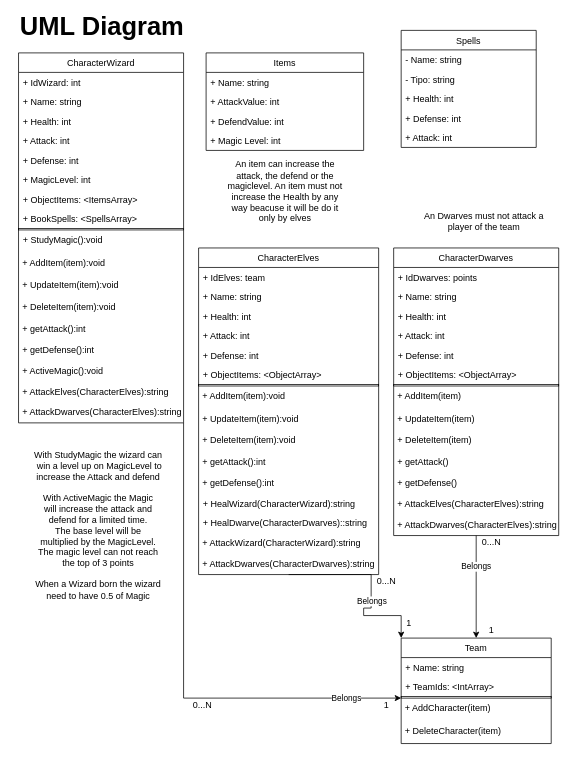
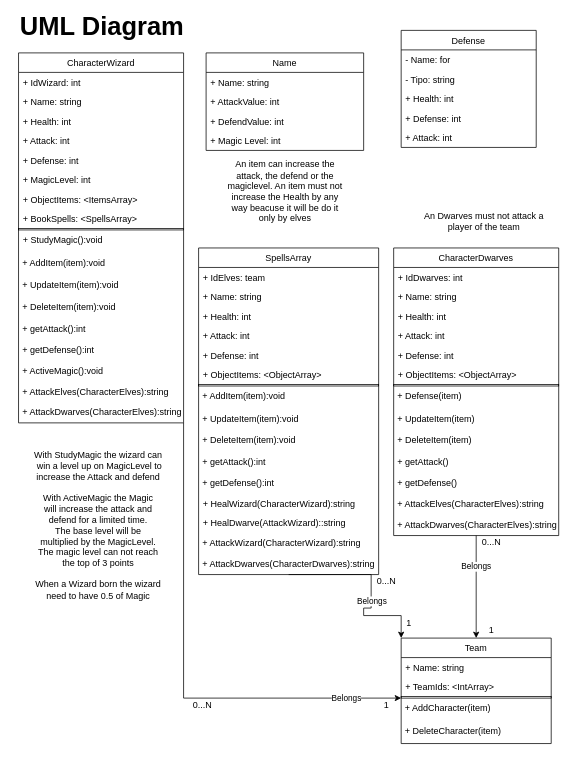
- <mxCell id="27" value="Spells" style="swimlane;fontStyle=0;childLayout=stackLayout;horizontal=1;startSize=26;fillColor=none;horizontalStack=0;resizeParent=1;resizeParentMax=0;resizeLast=0;collapsible=1;marginBottom=0;" parent="1" vertex="1"><mxGeometry x="534" y="40" width="180" height="156" as="geometry" /></mxCell>
+ <mxCell id="27" value="Defense" style="swimlane;fontStyle=0;childLayout=stackLayout;horizontal=1;startSize=26;fillColor=none;horizontalStack=0;resizeParent=1;resizeParentMax=0;resizeLast=0;collapsible=1;marginBottom=0;" parent="1" vertex="1"><mxGeometry x="534" y="40" width="180" height="156" as="geometry" /></mxCell>
- <mxCell id="28" value="- Name: string" style="text;strokeColor=none;fillColor=none;align=left;verticalAlign=top;spacingLeft=4;spacingRight=4;overflow=hidden;rotatable=0;points=[[0,0.5],[1,0.5]];portConstraint=eastwest;" parent="27" vertex="1"><mxGeometry y="26" width="180" height="26" as="geometry" /></mxCell>
+ <mxCell id="28" value="- Name: for" style="text;strokeColor=none;fillColor=none;align=left;verticalAlign=top;spacingLeft=4;spacingRight=4;overflow=hidden;rotatable=0;points=[[0,0.5],[1,0.5]];portConstraint=eastwest;" parent="27" vertex="1"><mxGeometry y="26" width="180" height="26" as="geometry" /></mxCell>
- <mxCell id="22" value="Items" style="swimlane;fontStyle=0;childLayout=stackLayout;horizontal=1;startSize=26;fillColor=none;horizontalStack=0;resizeParent=1;resizeParentMax=0;resizeLast=0;collapsible=1;marginBottom=0;" parent="1" vertex="1"><mxGeometry x="274" y="70" width="210" height="130" as="geometry" /></mxCell>
+ <mxCell id="22" value="Name" style="swimlane;fontStyle=0;childLayout=stackLayout;horizontal=1;startSize=26;fillColor=none;horizontalStack=0;resizeParent=1;resizeParentMax=0;resizeLast=0;collapsible=1;marginBottom=0;" parent="1" vertex="1"><mxGeometry x="274" y="70" width="210" height="130" as="geometry" /></mxCell>
- <mxCell id="49" value="CharacterElves" style="swimlane;fontStyle=0;childLayout=stackLayout;horizontal=1;startSize=26;fillColor=none;horizontalStack=0;resizeParent=1;resizeParentMax=0;resizeLast=0;collapsible=1;marginBottom=0;" parent="1" vertex="1"><mxGeometry x="264" y="330" width="240" height="435.34" as="geometry" /></mxCell>
+ <mxCell id="49" value="SpellsArray" style="swimlane;fontStyle=0;childLayout=stackLayout;horizontal=1;startSize=26;fillColor=none;horizontalStack=0;resizeParent=1;resizeParentMax=0;resizeLast=0;collapsible=1;marginBottom=0;" parent="1" vertex="1"><mxGeometry x="264" y="330" width="240" height="435.34" as="geometry" /></mxCell>
- <mxCell id="34" value="+ IdDwarves: points" style="text;strokeColor=none;fillColor=none;align=left;verticalAlign=top;spacingLeft=4;spacingRight=4;overflow=hidden;rotatable=0;points=[[0,0.5],[1,0.5]];portConstraint=eastwest;" parent="33" vertex="1"><mxGeometry y="26" width="220" height="26" as="geometry" /></mxCell>
+ <mxCell id="34" value="+ IdDwarves: int" style="text;strokeColor=none;fillColor=none;align=left;verticalAlign=top;spacingLeft=4;spacingRight=4;overflow=hidden;rotatable=0;points=[[0,0.5],[1,0.5]];portConstraint=eastwest;" parent="33" vertex="1"><mxGeometry y="26" width="220" height="26" as="geometry" /></mxCell>
- <mxCell id="41" value="&lt;span&gt;&amp;nbsp;+ AddItem(item)&lt;/span&gt;" style="text;whiteSpace=wrap;html=1;" parent="33" vertex="1"><mxGeometry y="184" width="220" height="30.29" as="geometry" /></mxCell>
+ <mxCell id="41" value="&lt;span&gt;&amp;nbsp;+ Defense(item)&lt;/span&gt;" style="text;whiteSpace=wrap;html=1;" parent="33" vertex="1"><mxGeometry y="184" width="220" height="30.29" as="geometry" /></mxCell>
- <mxCell id="64" value="+ HealDwarve(CharacterDwarves)::string" style="text;strokeColor=none;fillColor=none;align=left;verticalAlign=top;spacingLeft=4;spacingRight=4;overflow=hidden;rotatable=0;points=[[0,0.5],[1,0.5]];portConstraint=eastwest;" parent="49" vertex="1"><mxGeometry y="353.68" width="240" height="26" as="geometry" /></mxCell>
+ <mxCell id="64" value="+ HealDwarve(AttackWizard)::string" style="text;strokeColor=none;fillColor=none;align=left;verticalAlign=top;spacingLeft=4;spacingRight=4;overflow=hidden;rotatable=0;points=[[0,0.5],[1,0.5]];portConstraint=eastwest;" parent="49" vertex="1"><mxGeometry y="353.68" width="240" height="26" as="geometry" /></mxCell>
